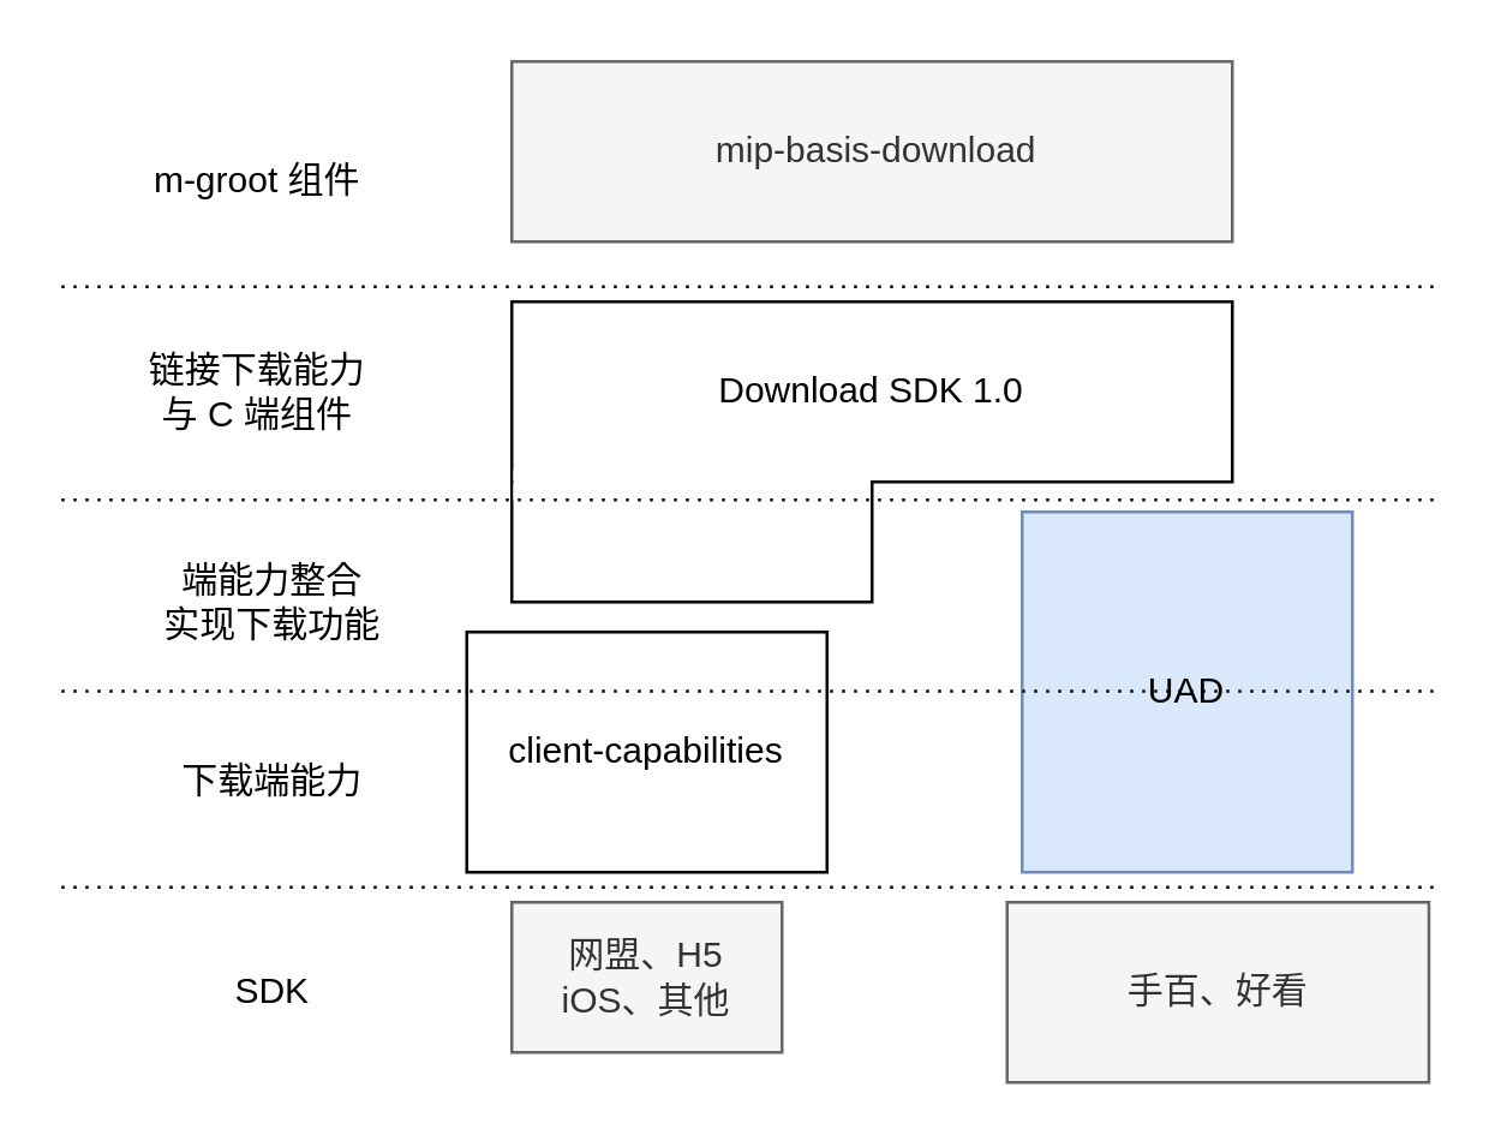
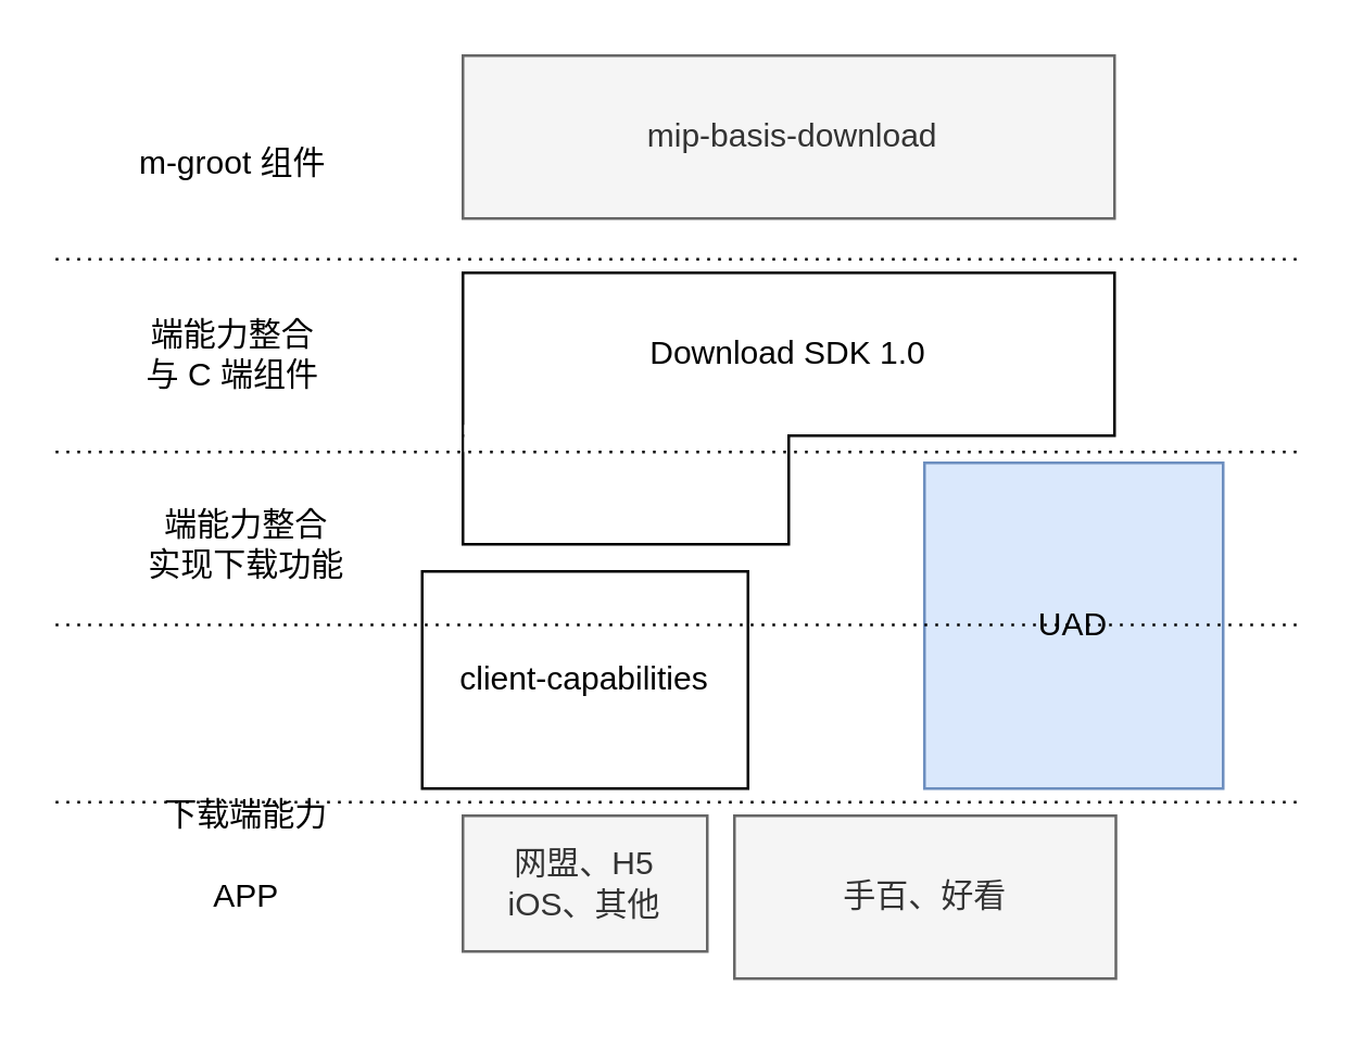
- <mxCell id="11" value="链接下载能力&lt;br&gt;与 C 端组件" style="text;html=1;align=center;verticalAlign=middle;resizable=0;points=[];autosize=1;strokeColor=none;" vertex="1" parent="1"><mxGeometry x="40" y="115" width="90" height="30" as="geometry" /></mxCell>
+ <mxCell id="11" value="端能力整合&lt;br&gt;与 C 端组件" style="text;html=1;align=center;verticalAlign=middle;resizable=0;points=[];autosize=1;strokeColor=none;" vertex="1" parent="1"><mxGeometry x="40" y="115" width="90" height="30" as="geometry" /></mxCell>
- <mxCell id="10" value="下载端能力" style="text;html=1;align=center;verticalAlign=middle;resizable=0;points=[];autosize=1;strokeColor=none;" vertex="1" parent="1"><mxGeometry x="50" y="250" width="80" height="20" as="geometry" /></mxCell>
+ <mxCell id="10" value="下载端能力" style="text;html=1;align=center;verticalAlign=middle;resizable=0;points=[];autosize=1;strokeColor=none;" vertex="1" parent="1"><mxGeometry x="50" y="290" width="80" height="20" as="geometry" /></mxCell>
- <mxCell id="16" value="SDK" style="text;html=1;align=center;verticalAlign=middle;resizable=0;points=[];autosize=1;strokeColor=none;" vertex="1" parent="1"><mxGeometry x="70" y="320" width="40" height="20" as="geometry" /></mxCell>
+ <mxCell id="16" value="APP" style="text;html=1;align=center;verticalAlign=middle;resizable=0;points=[];autosize=1;strokeColor=none;" vertex="1" parent="1"><mxGeometry x="70" y="320" width="40" height="20" as="geometry" /></mxCell>
- <mxCell id="12" value="手百、好看" style="rounded=0;whiteSpace=wrap;html=1;fillColor=#f5f5f5;strokeColor=#666666;fontColor=#333333;" vertex="1" parent="1"><mxGeometry x="335" y="300" width="140.5" height="60" as="geometry" /></mxCell>
+ <mxCell id="12" value="手百、好看" style="rounded=0;whiteSpace=wrap;html=1;fillColor=#f5f5f5;strokeColor=#666666;fontColor=#333333;" vertex="1" parent="1"><mxGeometry x="270" y="300" width="140.5" height="60" as="geometry" /></mxCell>
